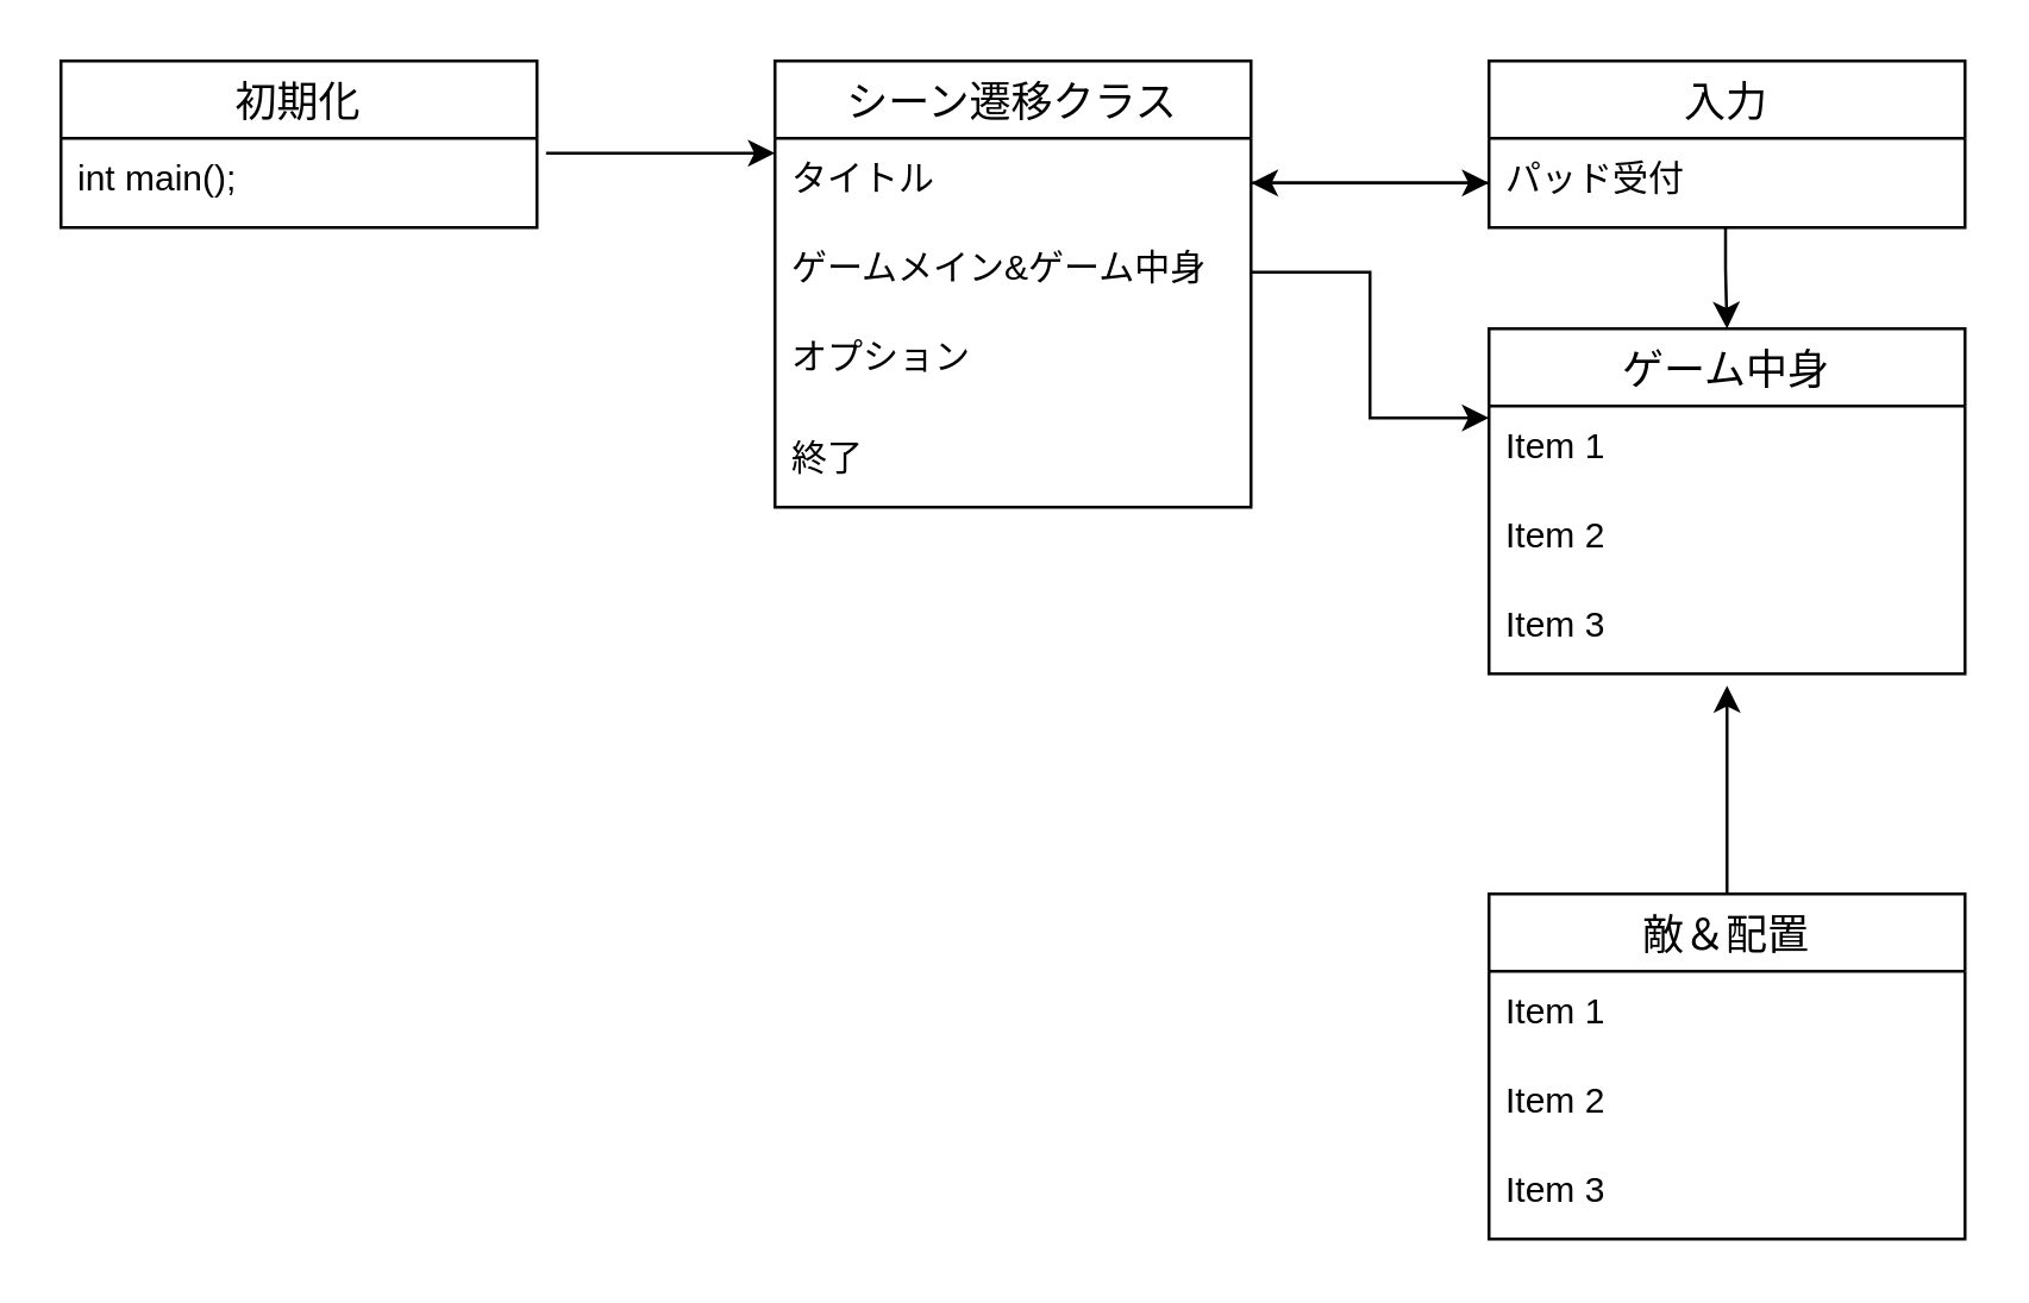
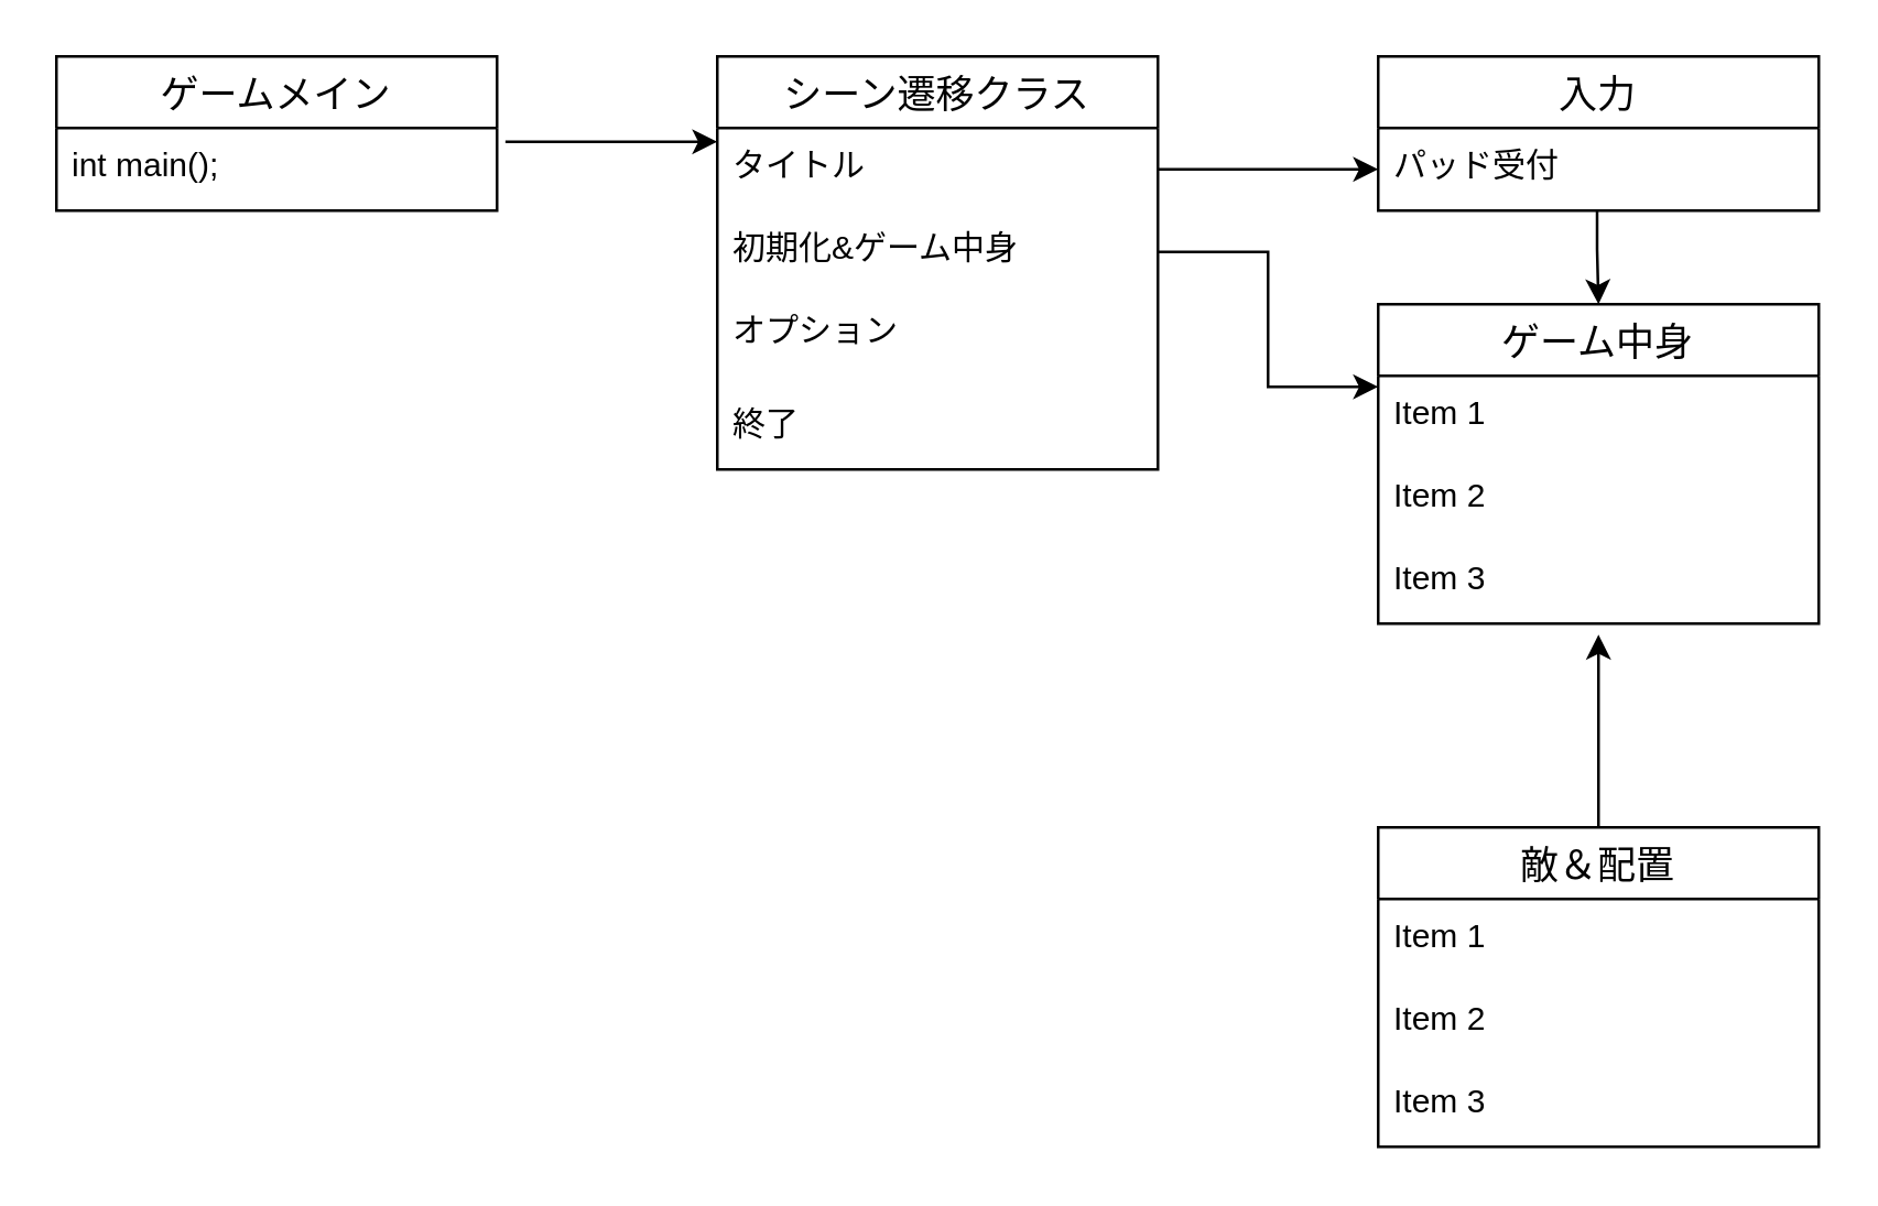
- <mxCell id="3" value="初期化" style="swimlane;fontStyle=0;childLayout=stackLayout;horizontal=1;startSize=26;horizontalStack=0;resizeParent=1;resizeParentMax=0;resizeLast=0;collapsible=1;marginBottom=0;align=center;fontSize=14;" vertex="1" parent="1"><mxGeometry x="20" y="20" width="160" height="56" as="geometry" /></mxCell>
+ <mxCell id="3" value="ゲームメイン" style="swimlane;fontStyle=0;childLayout=stackLayout;horizontal=1;startSize=26;horizontalStack=0;resizeParent=1;resizeParentMax=0;resizeLast=0;collapsible=1;marginBottom=0;align=center;fontSize=14;" vertex="1" parent="1"><mxGeometry x="20" y="20" width="160" height="56" as="geometry" /></mxCell>
- <mxCell id="13" style="edgeStyle=orthogonalEdgeStyle;rounded=0;orthogonalLoop=1;jettySize=auto;html=1;exitX=0;exitY=0.5;exitDx=0;exitDy=0;entryX=1;entryY=0.5;entryDx=0;entryDy=0;" edge="1" parent="1" source="12" target="6"><mxGeometry relative="1" as="geometry" /></mxCell>
- <mxCell id="7" value="ゲームメイン&amp;ゲーム中身&#10;" style="text;strokeColor=none;fillColor=none;spacingLeft=4;spacingRight=4;overflow=hidden;rotatable=0;points=[[0,0.5],[1,0.5]];portConstraint=eastwest;fontSize=12;" vertex="1" parent="5"><mxGeometry y="56" width="160" height="30" as="geometry" /></mxCell>
+ <mxCell id="7" value="初期化&amp;ゲーム中身&#10;" style="text;strokeColor=none;fillColor=none;spacingLeft=4;spacingRight=4;overflow=hidden;rotatable=0;points=[[0,0.5],[1,0.5]];portConstraint=eastwest;fontSize=12;" vertex="1" parent="5"><mxGeometry y="56" width="160" height="30" as="geometry" /></mxCell>
